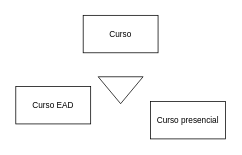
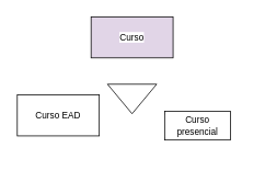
- <mxCell id="2" value="Curso" style="rounded=0;whiteSpace=wrap;html=1;fontFamily=Helvetica;fontSize=11;fontColor=default;labelBackgroundColor=default;" vertex="1" parent="1"><mxGeometry x="110" y="20" width="100" height="50" as="geometry" /></mxCell>
+ <mxCell id="2" value="Curso" style="rounded=0;whiteSpace=wrap;html=1;fontFamily=Helvetica;fontSize=11;fontColor=default;labelBackgroundColor=default;fillColor=#e1d5e7;" vertex="1" parent="1"><mxGeometry x="110" y="20" width="100" height="50" as="geometry" /></mxCell>
- <mxCell id="5" value="Curso presencial" style="rounded=0;whiteSpace=wrap;html=1;fontFamily=Helvetica;fontSize=11;fontColor=default;labelBackgroundColor=default;" vertex="1" parent="1"><mxGeometry x="200" y="135" width="100" height="50" as="geometry" /></mxCell>
+ <mxCell id="5" value="Curso presencial" style="rounded=0;whiteSpace=wrap;html=1;fontFamily=Helvetica;fontSize=11;fontColor=default;labelBackgroundColor=default;" vertex="1" parent="1"><mxGeometry x="200" y="135" width="80" height="35" as="geometry" /></mxCell>
